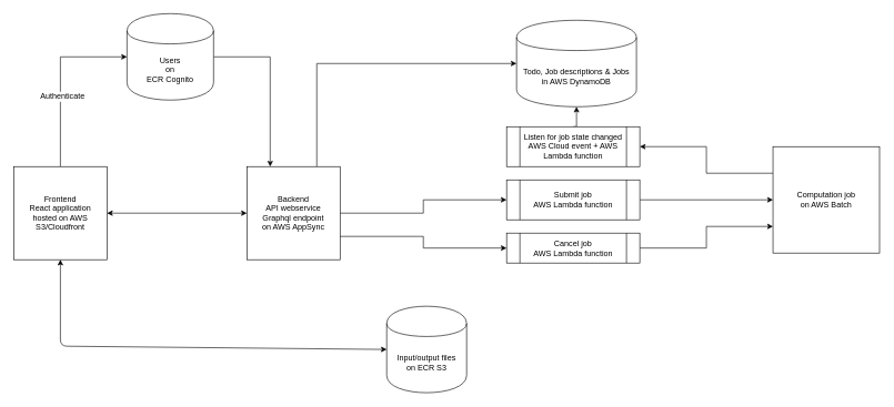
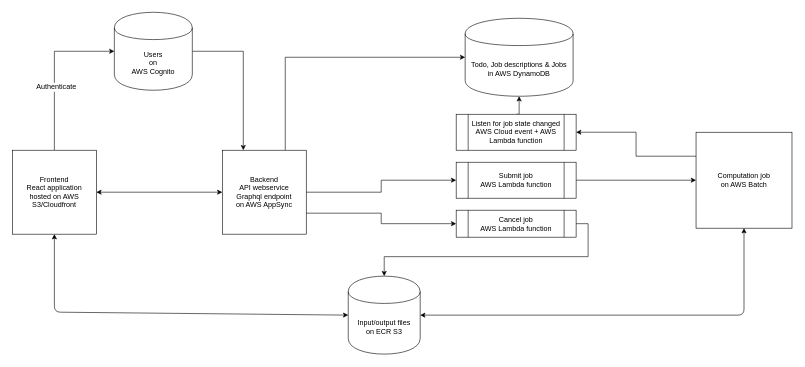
- <mxCell id="11" value="Users&lt;br&gt;on &lt;br&gt;ECR Cognito" style="shape=cylinder;whiteSpace=wrap;html=1;boundedLbl=1;backgroundOutline=1;" vertex="1" parent="1"><mxGeometry x="190" y="20" width="130" height="130" as="geometry" /></mxCell>
+ <mxCell id="11" value="Users&lt;br&gt;on &lt;br&gt;AWS Cognito" style="shape=cylinder;whiteSpace=wrap;html=1;boundedLbl=1;backgroundOutline=1;" vertex="1" parent="1"><mxGeometry x="190" y="20" width="130" height="130" as="geometry" /></mxCell>
- <mxCell id="16" style="edgeStyle=orthogonalEdgeStyle;rounded=0;orthogonalLoop=1;jettySize=auto;html=1;exitX=1;exitY=0.5;exitDx=0;exitDy=0;entryX=0;entryY=0.75;entryDx=0;entryDy=0;" edge="1" parent="1" source="17" target="19"><mxGeometry relative="1" as="geometry" /></mxCell>
+ <mxCell id="16" style="edgeStyle=orthogonalEdgeStyle;rounded=0;orthogonalLoop=1;jettySize=auto;html=1;exitX=1;exitY=0.5;exitDx=0;exitDy=0;" edge="1" parent="1" source="17" target="22"><mxGeometry relative="1" as="geometry" /></mxCell>
+ <mxCell id="23" value="" style="endArrow=classic;startArrow=classic;html=1;entryX=1;entryY=0.5;entryDx=0;entryDy=0;exitX=0.5;exitY=1;exitDx=0;exitDy=0;" edge="1" parent="1" source="19" target="22"><mxGeometry width="50" height="50" relative="1" as="geometry"><mxPoint x="100" y="660" as="sourcePoint" /><mxPoint x="150" y="610" as="targetPoint" /><Array as="points"><mxPoint x="1240" y="525" /></Array></mxGeometry></mxCell>
